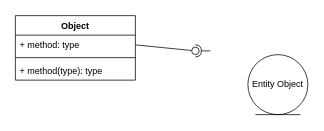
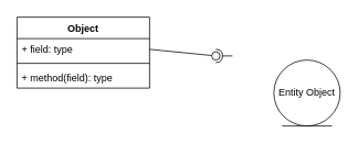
- <mxCell id="3" value="+ method: type" style="text;strokeColor=none;fillColor=none;align=left;verticalAlign=top;spacingLeft=4;spacingRight=4;overflow=hidden;rotatable=0;points=[[0,0.5],[1,0.5]];portConstraint=eastwest;" parent="2" vertex="1"><mxGeometry y="26" width="160" height="26" as="geometry" /></mxCell>
+ <mxCell id="3" value="+ field: type" style="text;strokeColor=none;fillColor=none;align=left;verticalAlign=top;spacingLeft=4;spacingRight=4;overflow=hidden;rotatable=0;points=[[0,0.5],[1,0.5]];portConstraint=eastwest;" parent="2" vertex="1"><mxGeometry y="26" width="160" height="26" as="geometry" /></mxCell>
- <mxCell id="5" value="+ method(type): type" style="text;strokeColor=none;fillColor=none;align=left;verticalAlign=top;spacingLeft=4;spacingRight=4;overflow=hidden;rotatable=0;points=[[0,0.5],[1,0.5]];portConstraint=eastwest;" parent="2" vertex="1"><mxGeometry y="60" width="160" height="26" as="geometry" /></mxCell>
+ <mxCell id="5" value="+ method(field): type" style="text;strokeColor=none;fillColor=none;align=left;verticalAlign=top;spacingLeft=4;spacingRight=4;overflow=hidden;rotatable=0;points=[[0,0.5],[1,0.5]];portConstraint=eastwest;" parent="2" vertex="1"><mxGeometry y="60" width="160" height="26" as="geometry" /></mxCell>
